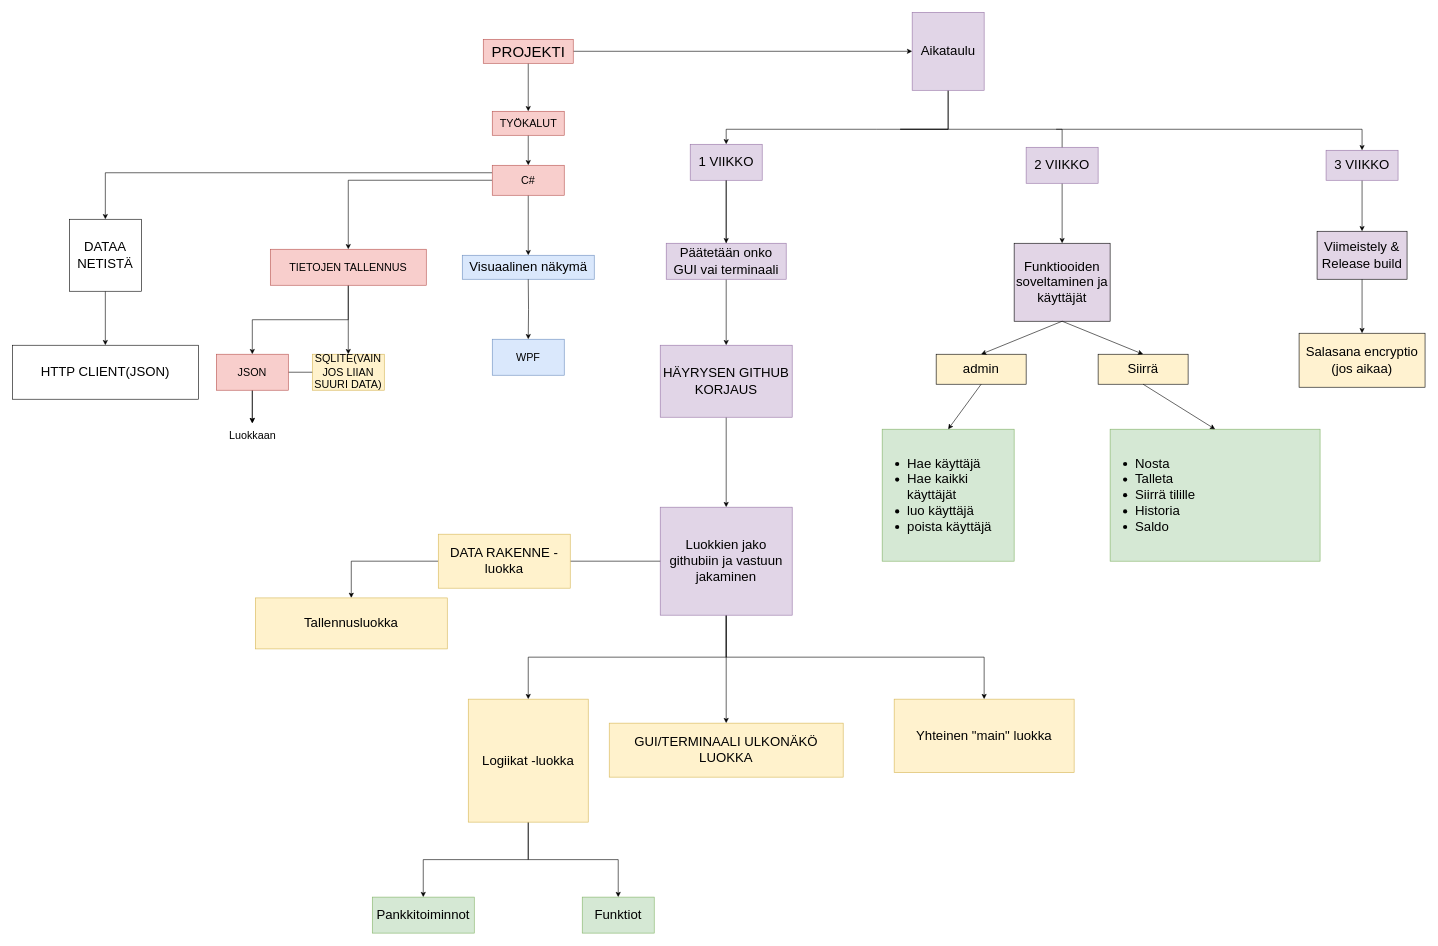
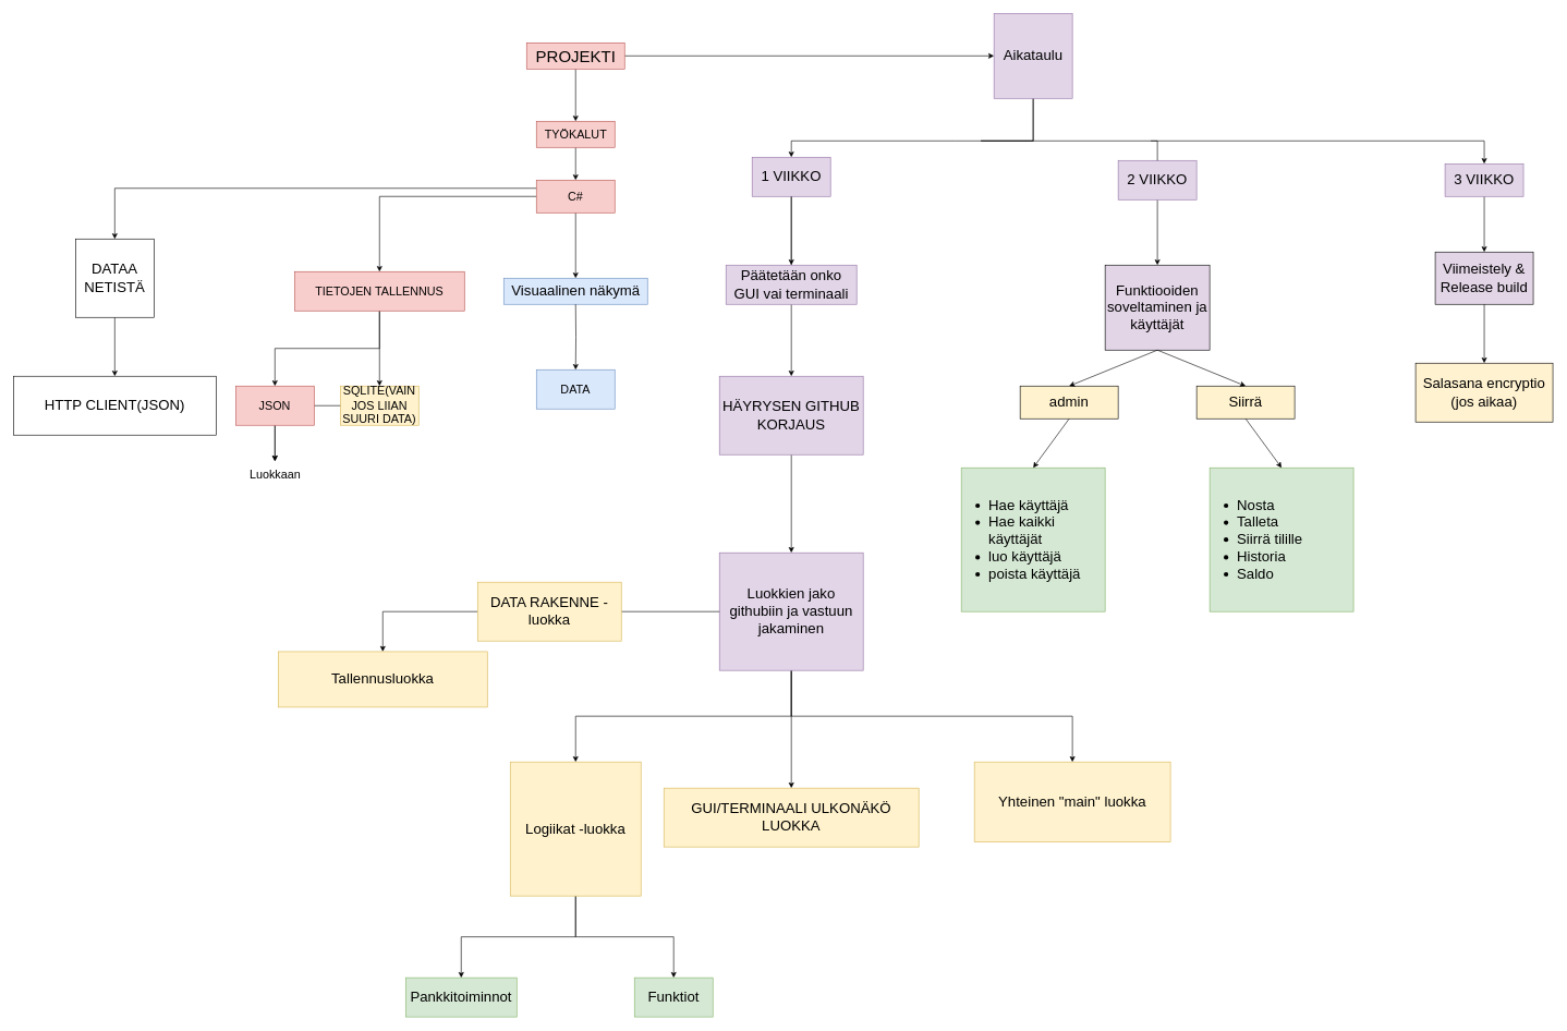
- <mxCell id="18" value="WPF" style="whiteSpace=wrap;html=1;fontSize=18;fillColor=#dae8fc;strokeColor=#6c8ebf;" parent="1" vertex="1"><mxGeometry x="820" y="565" width="120" height="60" as="geometry" /></mxCell>
+ <mxCell id="18" value="DATA" style="whiteSpace=wrap;html=1;fontSize=18;fillColor=#dae8fc;strokeColor=#6c8ebf;" parent="1" vertex="1"><mxGeometry x="820" y="565" width="120" height="60" as="geometry" /></mxCell>
- <mxCell id="62" value="&lt;ul&gt;&lt;li&gt;Nosta&lt;/li&gt;&lt;li&gt;Talleta&amp;nbsp;&lt;/li&gt;&lt;li&gt;Siirrä tilille&lt;/li&gt;&lt;li&gt;Historia&lt;/li&gt;&lt;li&gt;Saldo&lt;/li&gt;&lt;/ul&gt;" style="whiteSpace=wrap;html=1;aspect=fixed;align=left;fontSize=22;fillColor=#d5e8d4;strokeColor=#82b366;" vertex="1" parent="1"><mxGeometry x="1850" y="715" width="350" height="220" as="geometry" /></mxCell>
+ <mxCell id="62" value="&lt;ul&gt;&lt;li&gt;Nosta&lt;/li&gt;&lt;li&gt;Talleta&amp;nbsp;&lt;/li&gt;&lt;li&gt;Siirrä tilille&lt;/li&gt;&lt;li&gt;Historia&lt;/li&gt;&lt;li&gt;Saldo&lt;/li&gt;&lt;/ul&gt;" style="whiteSpace=wrap;html=1;aspect=fixed;align=left;fontSize=22;fillColor=#d5e8d4;strokeColor=#82b366;" vertex="1" parent="1"><mxGeometry x="1850" y="715" width="220" height="220" as="geometry" /></mxCell>
